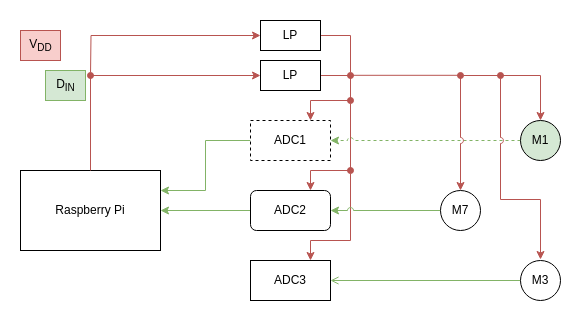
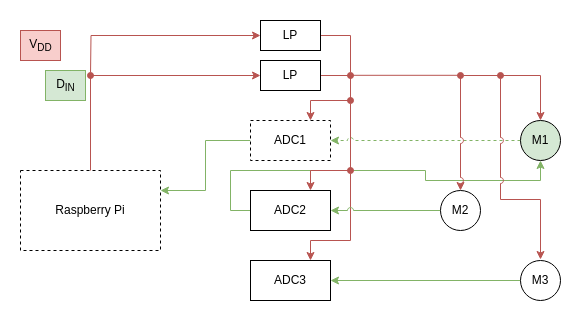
- <mxCell id="17" value="Raspberry Pi" style="rounded=0;whiteSpace=wrap;html=1;" vertex="1" parent="1"><mxGeometry x="20" y="170" width="140" height="80" as="geometry" /></mxCell>
+ <mxCell id="17" value="Raspberry Pi" style="rounded=0;whiteSpace=wrap;html=1;dashed=1;" vertex="1" parent="1"><mxGeometry x="20" y="170" width="140" height="80" as="geometry" /></mxCell>
- <mxCell id="5" style="edgeStyle=orthogonalEdgeStyle;rounded=0;orthogonalLoop=1;jettySize=auto;html=1;exitX=0;exitY=0.5;exitDx=0;exitDy=0;entryX=1;entryY=0.5;entryDx=0;entryDy=0;fillColor=#d5e8d4;strokeColor=#82b366;" edge="1" parent="1" source="7" target="17"><mxGeometry relative="1" as="geometry" /></mxCell>
+ <mxCell id="5" style="edgeStyle=orthogonalEdgeStyle;rounded=0;orthogonalLoop=1;jettySize=auto;html=1;exitX=0;exitY=0.5;exitDx=0;exitDy=0;fillColor=#d5e8d4;strokeColor=#82b366;" edge="1" parent="1" source="7" target="12"><mxGeometry relative="1" as="geometry" /></mxCell>
- <mxCell id="7" value="ADC2" style="whiteSpace=wrap;html=1;rounded=1;" vertex="1" parent="1"><mxGeometry x="250" y="190" width="80" height="40" as="geometry" /></mxCell>
+ <mxCell id="7" value="ADC2" style="rounded=0;whiteSpace=wrap;html=1;" vertex="1" parent="1"><mxGeometry x="250" y="190" width="80" height="40" as="geometry" /></mxCell>
- <mxCell id="16" value="M7" style="ellipse;whiteSpace=wrap;html=1;aspect=fixed;" vertex="1" parent="1"><mxGeometry x="440" y="190" width="40" height="40" as="geometry" /></mxCell>
+ <mxCell id="16" value="M2" style="ellipse;whiteSpace=wrap;html=1;aspect=fixed;" vertex="1" parent="1"><mxGeometry x="440" y="190" width="40" height="40" as="geometry" /></mxCell>
- <mxCell id="13" style="edgeStyle=orthogonalEdgeStyle;rounded=0;orthogonalLoop=1;jettySize=auto;html=1;exitX=0;exitY=0.5;exitDx=0;exitDy=0;entryX=1;entryY=0.5;entryDx=0;entryDy=0;jumpStyle=arc;fillColor=#d5e8d4;strokeColor=#82b366;endArrow=open;" edge="1" parent="1" source="14" target="9"><mxGeometry relative="1" as="geometry" /></mxCell>
+ <mxCell id="13" style="edgeStyle=orthogonalEdgeStyle;rounded=0;orthogonalLoop=1;jettySize=auto;html=1;exitX=0;exitY=0.5;exitDx=0;exitDy=0;entryX=1;entryY=0.5;entryDx=0;entryDy=0;jumpStyle=arc;fillColor=#d5e8d4;strokeColor=#82b366;" edge="1" parent="1" source="14" target="9"><mxGeometry relative="1" as="geometry" /></mxCell>
